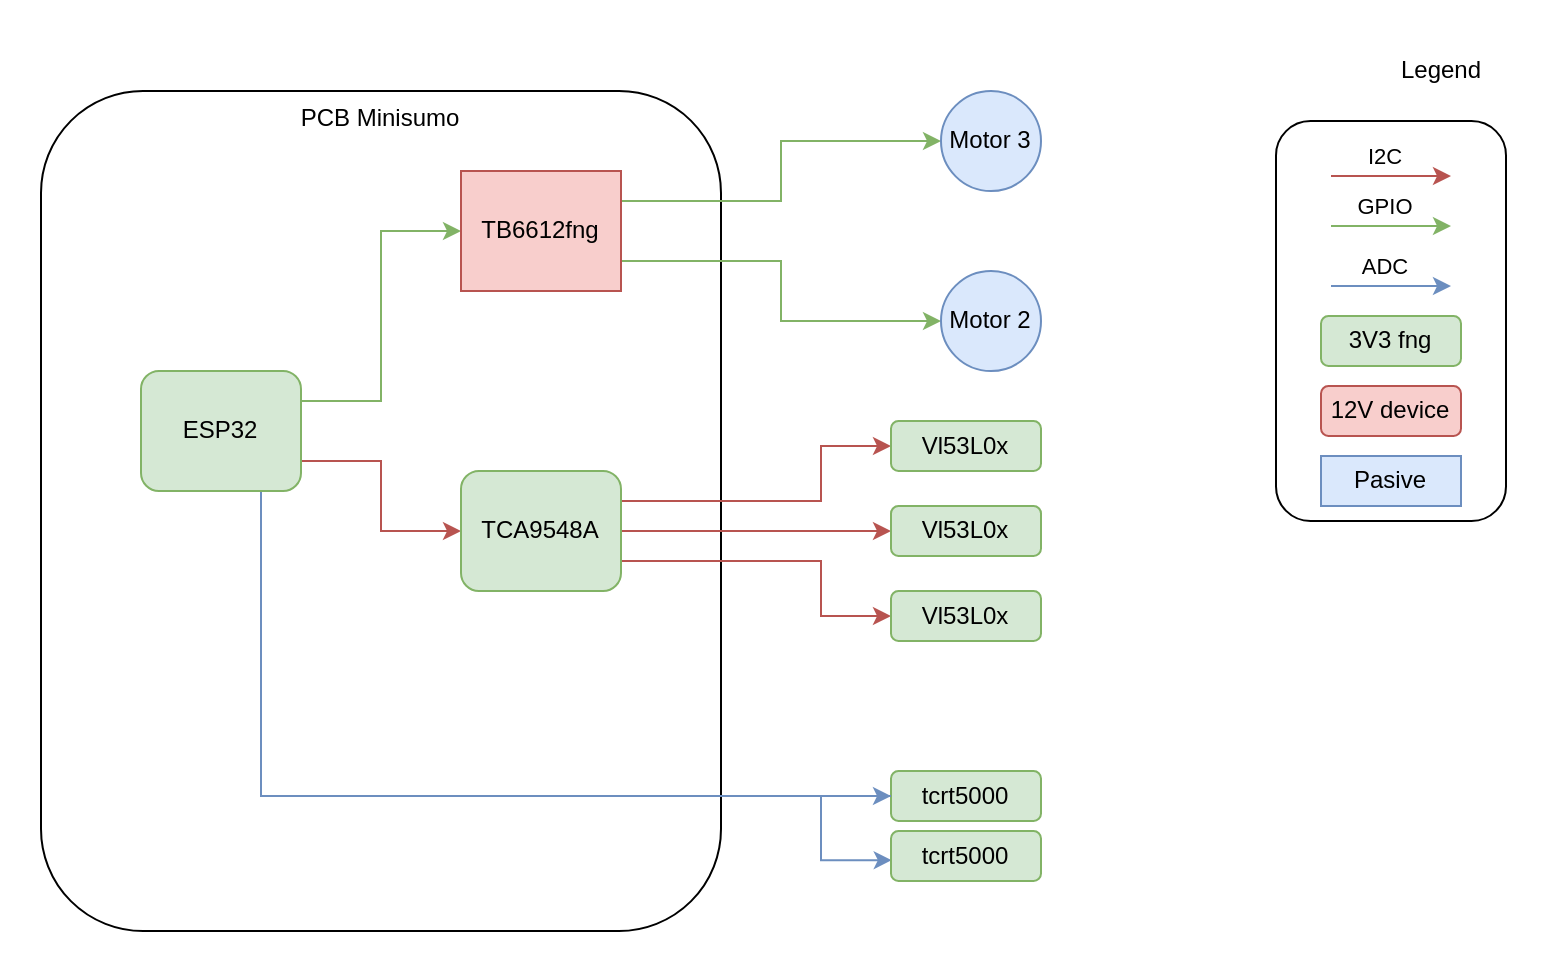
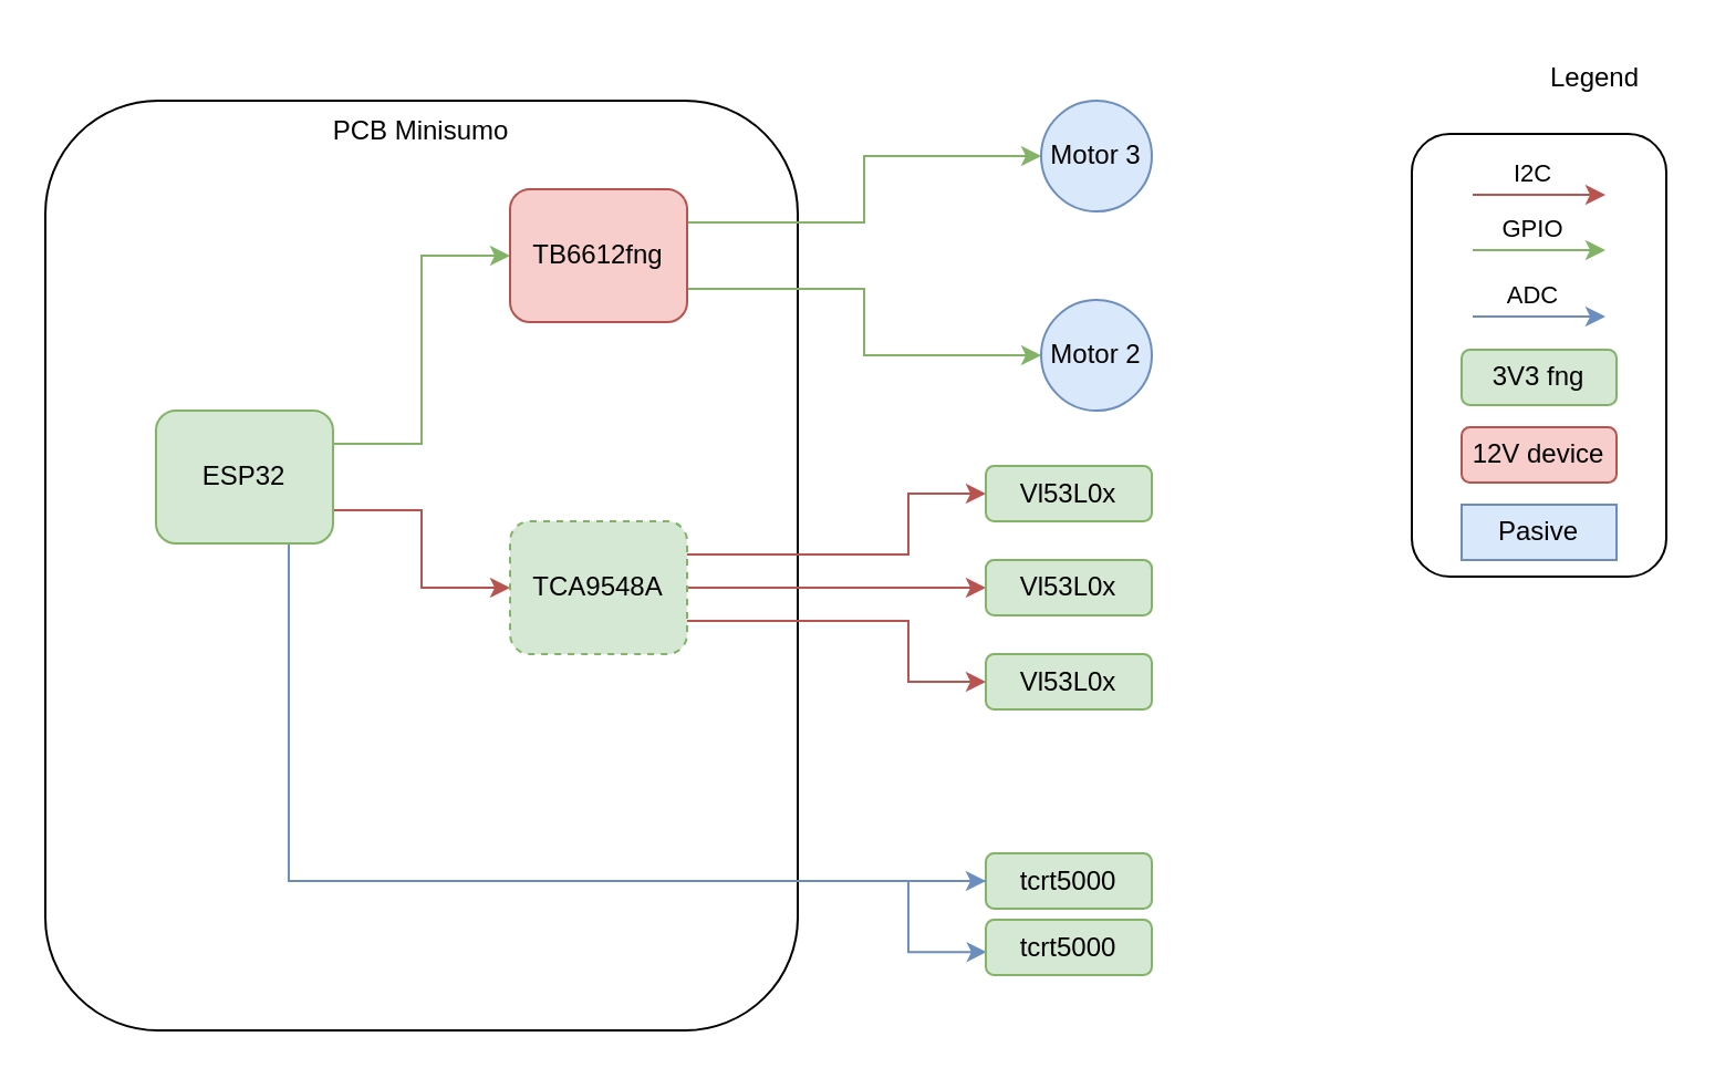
- <mxCell id="10" value="TB6612fng" style="whiteSpace=wrap;html=1;fillColor=#f8cecc;strokeColor=#b85450;rounded=0;" vertex="1" parent="1"><mxGeometry x="230" y="85" width="80" height="60" as="geometry" /></mxCell>
+ <mxCell id="10" value="TB6612fng" style="rounded=1;whiteSpace=wrap;html=1;fillColor=#f8cecc;strokeColor=#b85450;" vertex="1" parent="1"><mxGeometry x="230" y="85" width="80" height="60" as="geometry" /></mxCell>
- <mxCell id="14" value="TCA9548A" style="rounded=1;whiteSpace=wrap;html=1;fillColor=#d5e8d4;strokeColor=#82b366;" vertex="1" parent="1"><mxGeometry x="230" y="235" width="80" height="60" as="geometry" /></mxCell>
+ <mxCell id="14" value="TCA9548A" style="rounded=1;whiteSpace=wrap;html=1;fillColor=#d5e8d4;strokeColor=#82b366;dashed=1;" vertex="1" parent="1"><mxGeometry x="230" y="235" width="80" height="60" as="geometry" /></mxCell>
